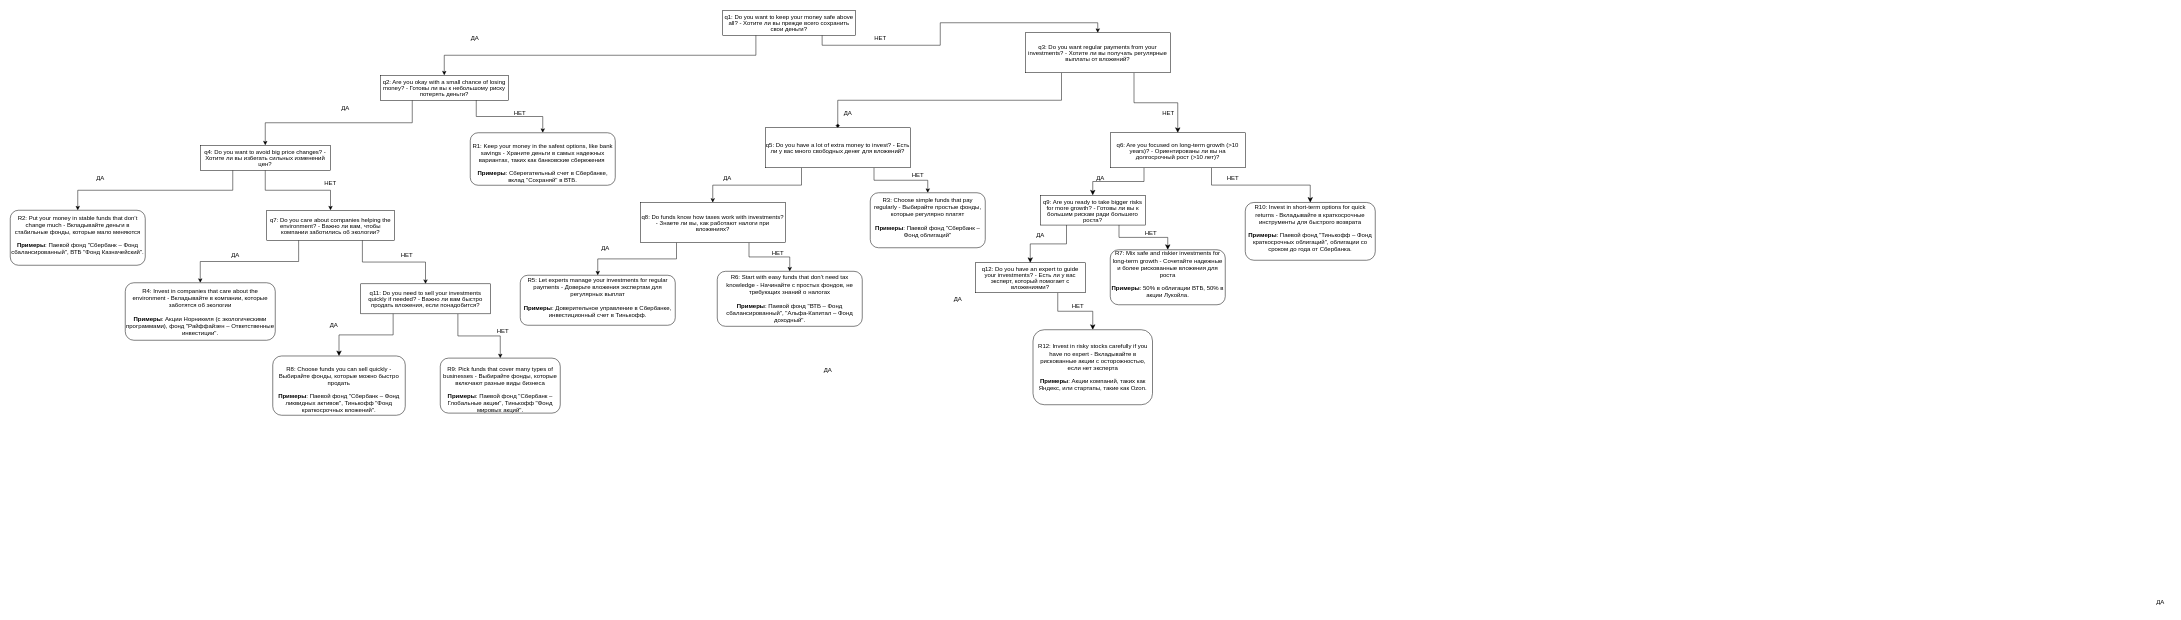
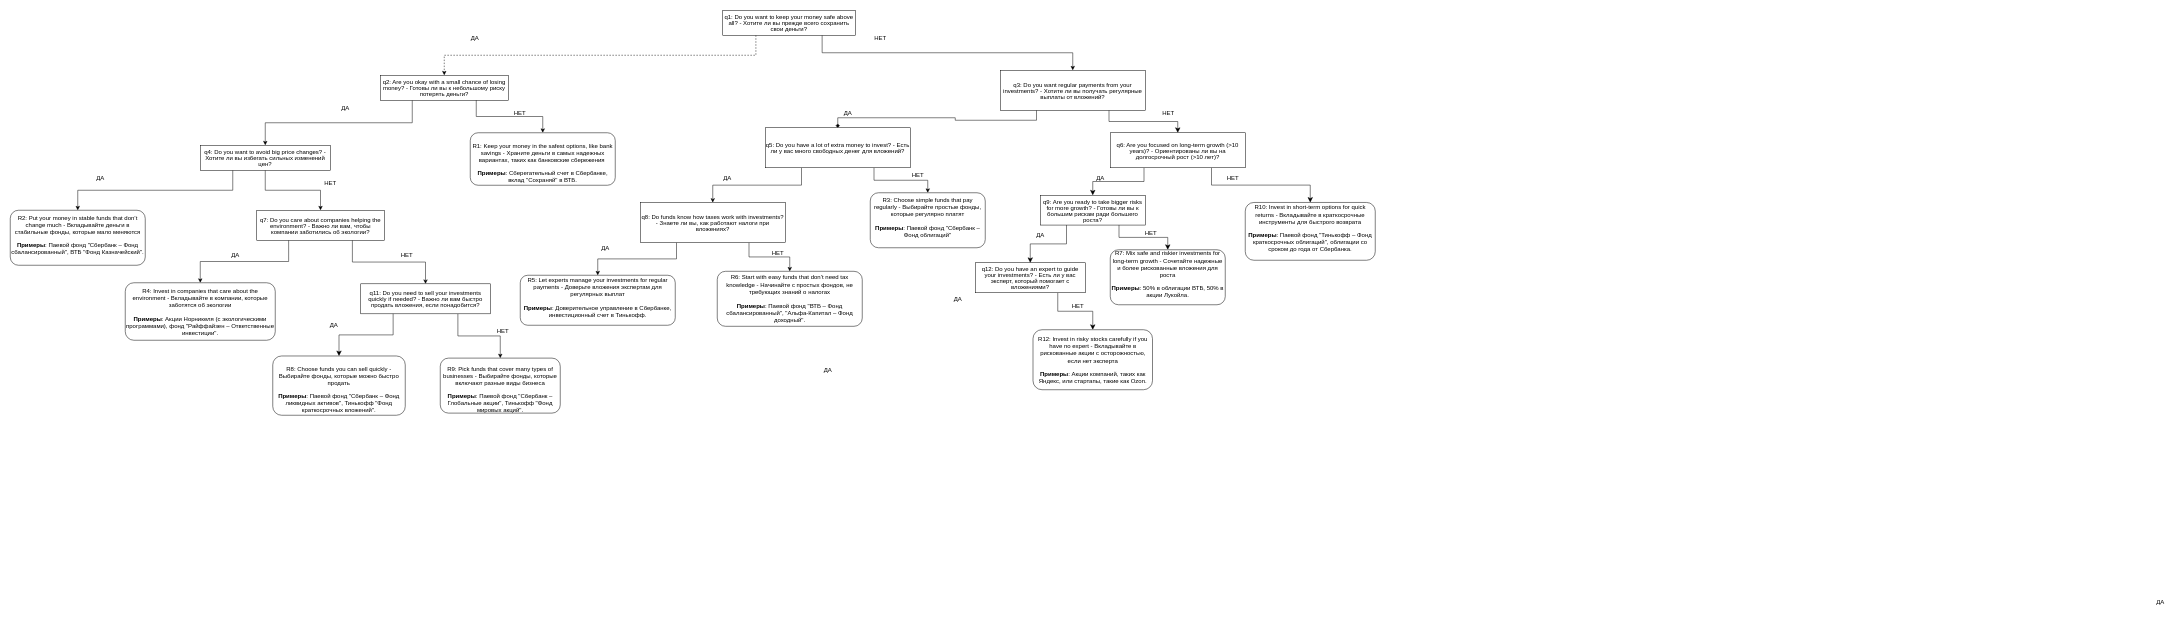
- <mxCell id="7" value="&lt;div style=&quot;line-height: 100%;&quot;&gt;&lt;p data-pm-slice=&quot;1 1 []&quot; dir=&quot;ltr&quot;&gt;q3: Do you want regular payments from your investments? - Хотите ли вы получать регулярные выплаты от вложений?&lt;/p&gt;&lt;/div&gt;" style="rounded=0;whiteSpace=wrap;html=1;align=center;" parent="1" vertex="1"><mxGeometry x="2050" y="65" width="290" height="80" as="geometry" /></mxCell>
+ <mxCell id="7" value="&lt;div style=&quot;line-height: 100%;&quot;&gt;&lt;p data-pm-slice=&quot;1 1 []&quot; dir=&quot;ltr&quot;&gt;q3: Do you want regular payments from your investments? - Хотите ли вы получать регулярные выплаты от вложений?&lt;/p&gt;&lt;/div&gt;" style="rounded=0;whiteSpace=wrap;html=1;align=center;" parent="1" vertex="1"><mxGeometry x="2000" y="140" width="290" height="80" as="geometry" /></mxCell>
- <mxCell id="3" style="edgeStyle=orthogonalEdgeStyle;rounded=0;orthogonalLoop=1;jettySize=auto;html=1;exitX=0.25;exitY=1;exitDx=0;exitDy=0;entryX=0.5;entryY=0;entryDx=0;entryDy=0;" parent="1" source="4" target="9" edge="1"><mxGeometry relative="1" as="geometry" /></mxCell>
+ <mxCell id="3" style="edgeStyle=orthogonalEdgeStyle;rounded=0;orthogonalLoop=1;jettySize=auto;html=1;exitX=0.25;exitY=1;exitDx=0;exitDy=0;entryX=0.5;entryY=0;entryDx=0;entryDy=0;dashed=1;" parent="1" source="4" target="9" edge="1"><mxGeometry relative="1" as="geometry" /></mxCell>
- <mxCell id="15" value="&lt;div style=&quot;line-height: 100%;&quot;&gt;&lt;p data-pm-slice=&quot;1 1 []&quot; dir=&quot;ltr&quot;&gt;q7: Do you care about companies helping the environment? - Важно ли вам, чтобы компании заботились об экологии?&lt;/p&gt;&lt;/div&gt;" style="rounded=0;whiteSpace=wrap;html=1;align=center;" parent="1" vertex="1"><mxGeometry x="533" y="420" width="255" height="60" as="geometry" /></mxCell>
+ <mxCell id="15" value="&lt;div style=&quot;line-height: 100%;&quot;&gt;&lt;p data-pm-slice=&quot;1 1 []&quot; dir=&quot;ltr&quot;&gt;q7: Do you care about companies helping the environment? - Важно ли вам, чтобы компании заботились об экологии?&lt;/p&gt;&lt;/div&gt;" style="rounded=0;whiteSpace=wrap;html=1;align=center;" parent="1" vertex="1"><mxGeometry x="513" y="420" width="255" height="60" as="geometry" /></mxCell>
- <mxCell id="55" value="&lt;p dir=&quot;ltr&quot;&gt;R12: Invest in risky stocks carefully if you have no expert - Вкладывайте в рискованные акции с осторожностью, если нет эксперта&lt;/p&gt;&lt;p dir=&quot;ltr&quot;&gt;&lt;strong style=&quot;background-color: transparent; color: light-dark(rgb(0, 0, 0), rgb(255, 255, 255));&quot;&gt;Примеры&lt;/strong&gt;&lt;span style=&quot;background-color: transparent; color: light-dark(rgb(0, 0, 0), rgb(255, 255, 255));&quot;&gt;: Акции компаний, таких как Яндекс, или стартапы, такие как Ozon.&lt;/span&gt;&lt;/p&gt;" style="rounded=1;whiteSpace=wrap;html=1;" parent="1" vertex="1"><mxGeometry x="2065.5" y="658.94" width="239" height="150" as="geometry" /></mxCell>
+ <mxCell id="55" value="&lt;p dir=&quot;ltr&quot;&gt;R12: Invest in risky stocks carefully if you have no expert - Вкладывайте в рискованные акции с осторожностью, если нет эксперта&lt;/p&gt;&lt;p dir=&quot;ltr&quot;&gt;&lt;strong style=&quot;background-color: transparent; color: light-dark(rgb(0, 0, 0), rgb(255, 255, 255));&quot;&gt;Примеры&lt;/strong&gt;&lt;span style=&quot;background-color: transparent; color: light-dark(rgb(0, 0, 0), rgb(255, 255, 255));&quot;&gt;: Акции компаний, таких как Яндекс, или стартапы, такие как Ozon.&lt;/span&gt;&lt;/p&gt;" style="rounded=1;whiteSpace=wrap;html=1;" parent="1" vertex="1"><mxGeometry x="2065.5" y="658.94" width="239" height="120" as="geometry" /></mxCell>
